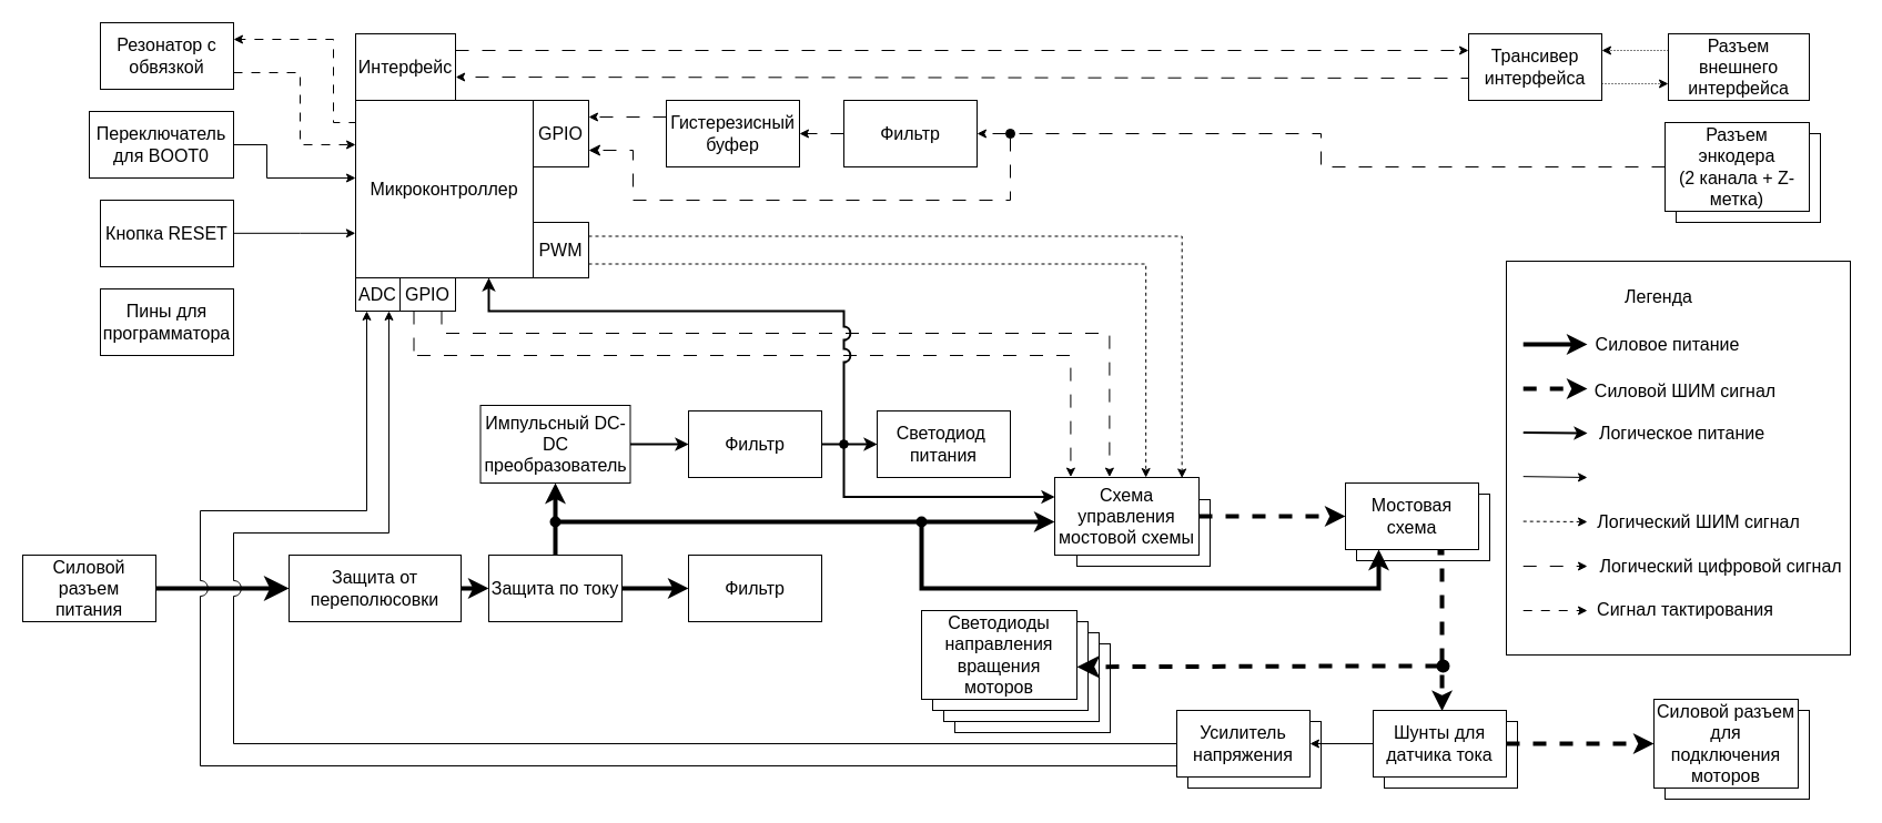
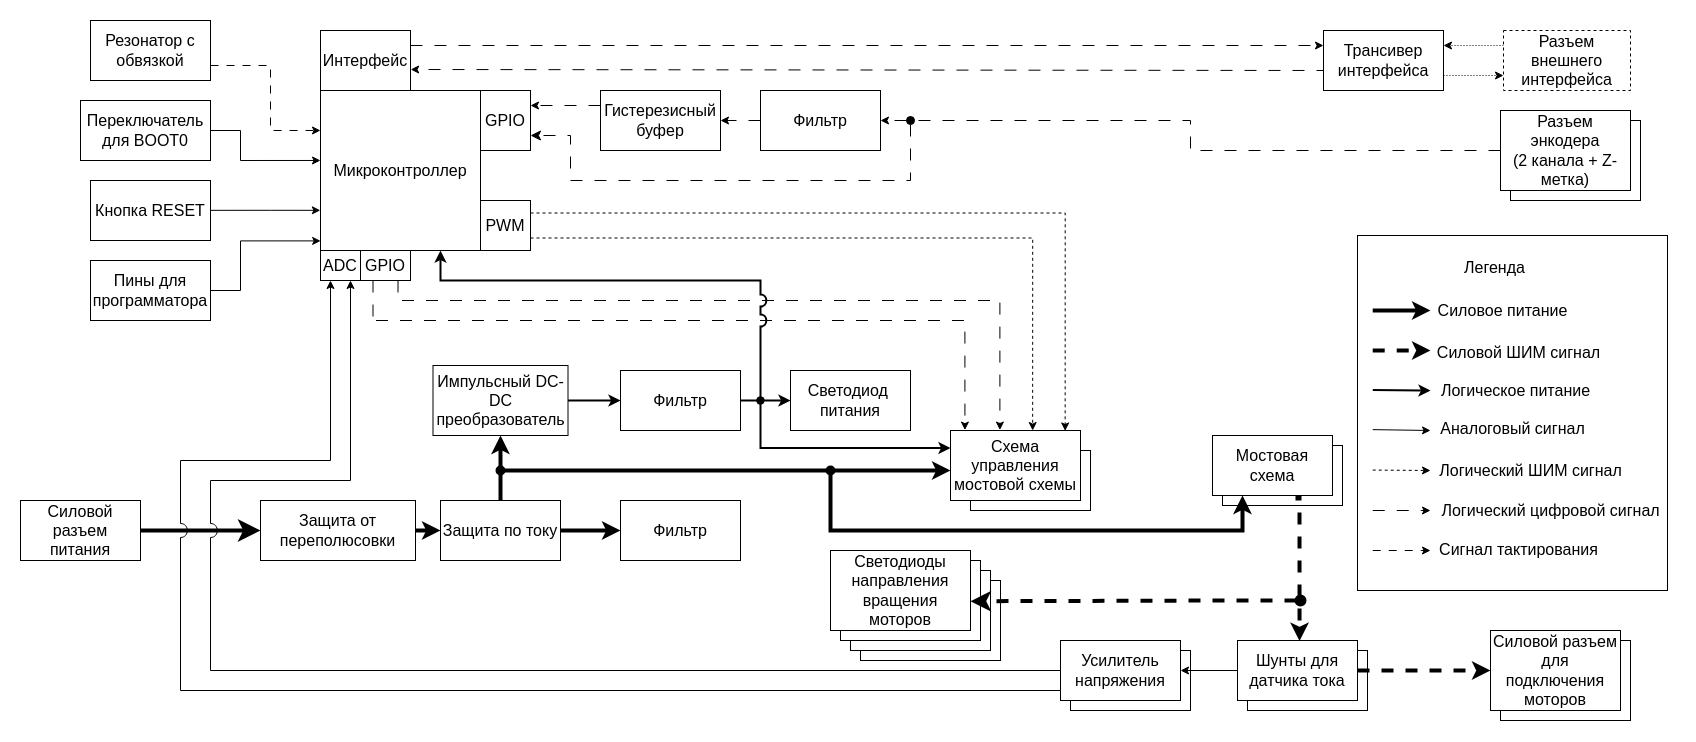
- <mxCell id="9" style="edgeStyle=orthogonalEdgeStyle;rounded=0;orthogonalLoop=1;jettySize=auto;html=1;entryX=1;entryY=0.25;entryDx=0;entryDy=0;dashed=1;dashPattern=8 8;exitX=0.004;exitY=0.133;exitDx=0;exitDy=0;exitPerimeter=0;fontSize=16;" parent="1" source="10" target="18" edge="1"><mxGeometry relative="1" as="geometry"><Array as="points"><mxPoint x="321" y="110" /><mxPoint x="300" y="110" /><mxPoint x="300" y="35" /></Array></mxGeometry></mxCell>
- <mxCell id="23" value="Разъем внешнего интерфейса" style="rounded=0;whiteSpace=wrap;html=1;fontSize=16;" parent="1" vertex="1"><mxGeometry x="1503" y="30" width="127" height="60" as="geometry" /></mxCell>
+ <mxCell id="23" value="Разъем внешнего интерфейса" style="rounded=0;whiteSpace=wrap;html=1;fontSize=16;dashed=1;" parent="1" vertex="1"><mxGeometry x="1503" y="30" width="127" height="60" as="geometry" /></mxCell>
+ <mxCell id="13" style="edgeStyle=orthogonalEdgeStyle;rounded=0;orthogonalLoop=1;jettySize=auto;html=1;entryX=0.001;entryY=0.94;entryDx=0;entryDy=0;entryPerimeter=0;fontSize=16;" parent="1" source="14" target="10" edge="1"><mxGeometry relative="1" as="geometry"><Array as="points"><mxPoint x="240" y="290" /><mxPoint x="240" y="240" /></Array></mxGeometry></mxCell>
+ <mxCell id="78" value="Аналоговый сигнал" style="text;html=1;align=center;verticalAlign=middle;resizable=0;points=[];autosize=1;strokeColor=none;fillColor=none;fontSize=16;" parent="66" vertex="1"><mxGeometry x="69.998" y="177.5" width="170" height="30" as="geometry" /></mxCell>
- <mxCell id="36" style="edgeStyle=orthogonalEdgeStyle;rounded=0;orthogonalLoop=1;jettySize=auto;html=1;strokeWidth=4;dashed=1;fontSize=16;entryX=0;entryY=0.5;entryDx=0;entryDy=0;" parent="1" source="37" target="39" edge="1"><mxGeometry relative="1" as="geometry"><mxPoint x="1200" y="380" as="targetPoint" /><Array as="points" /></mxGeometry></mxCell>
